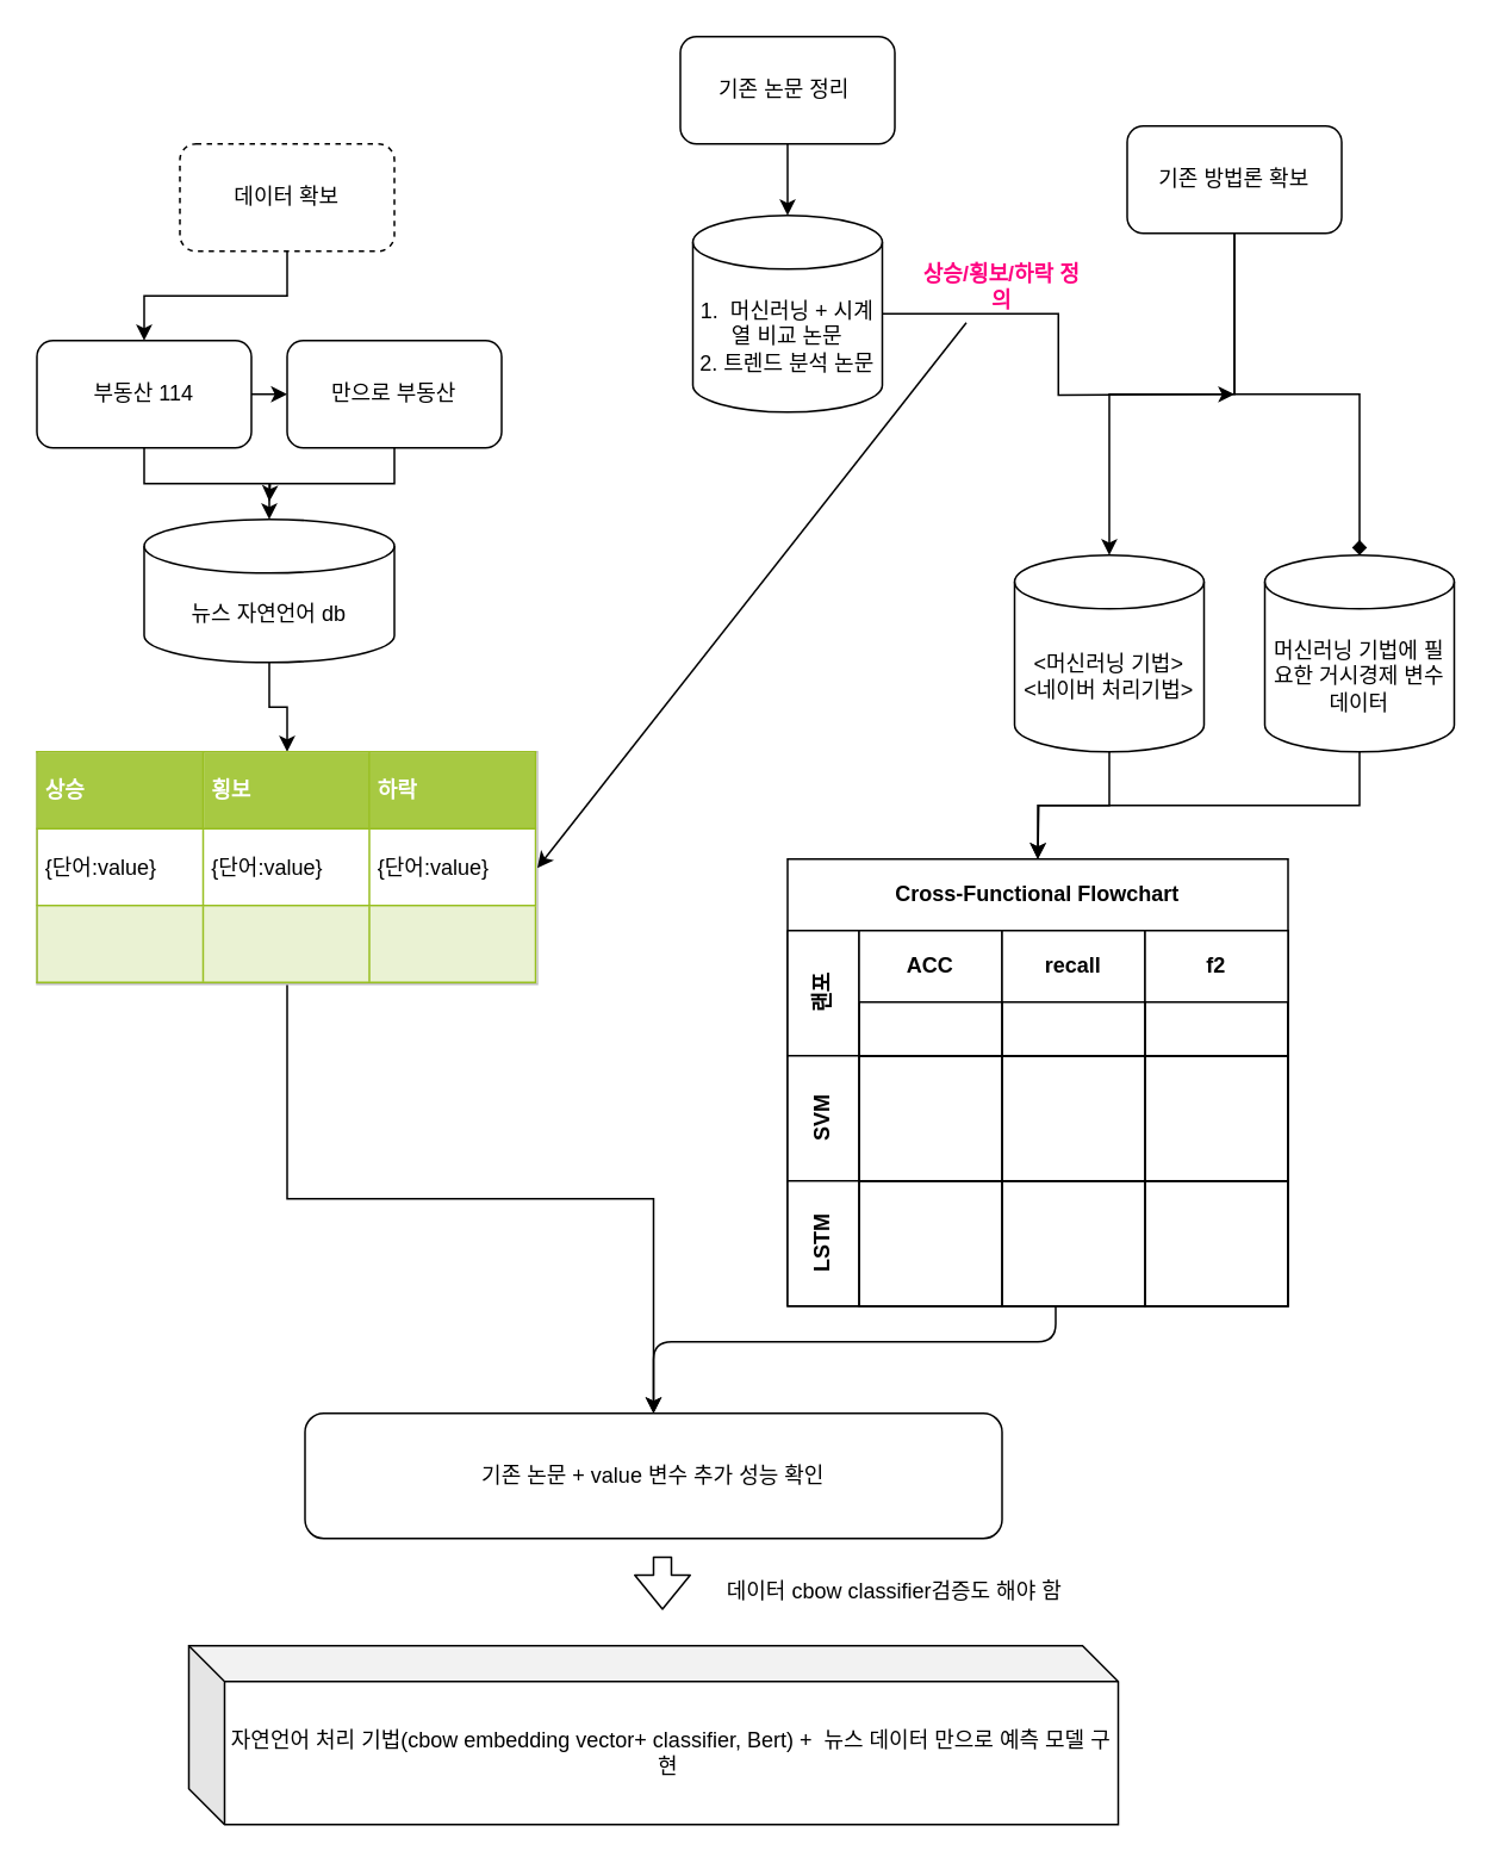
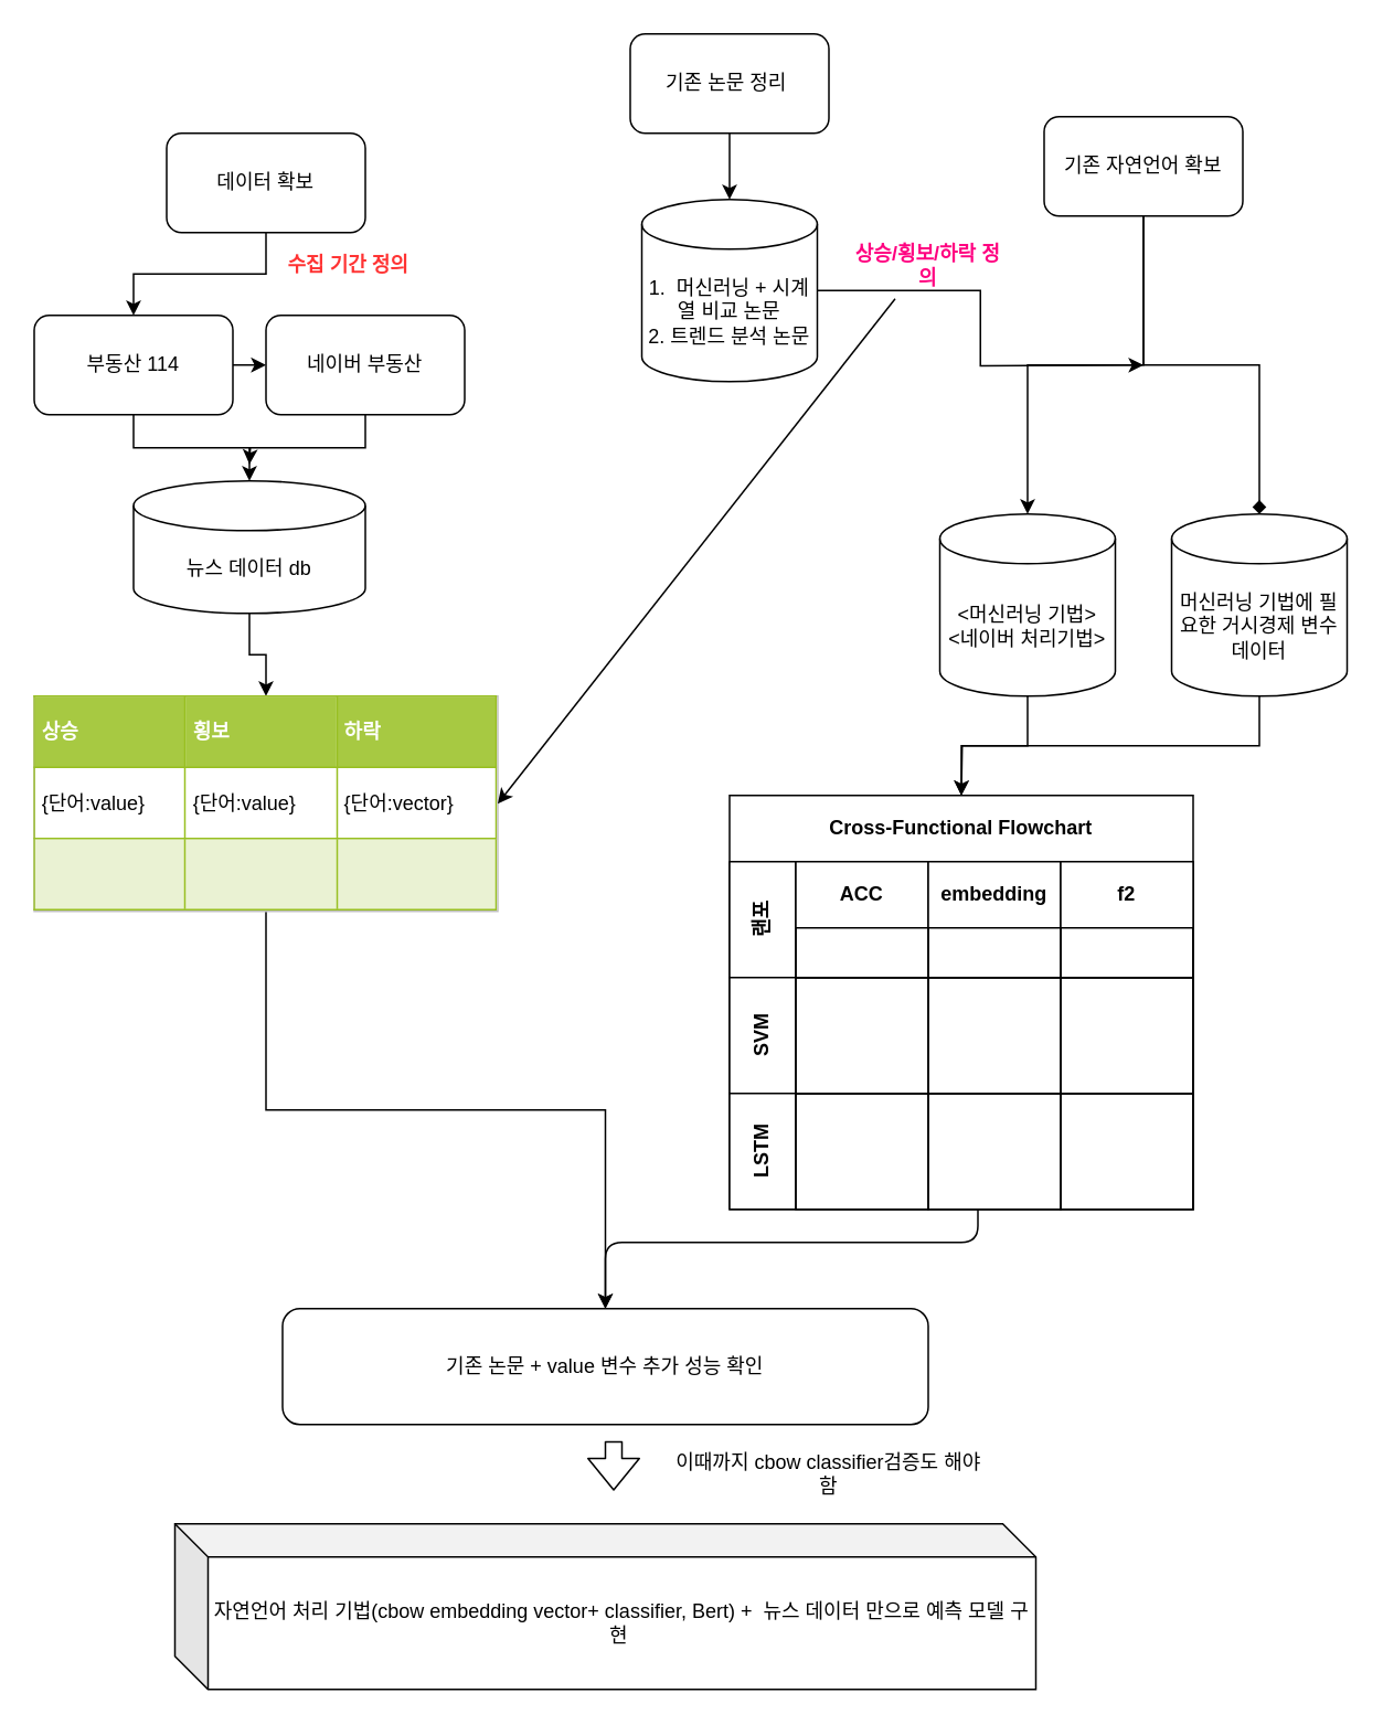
- <mxCell id="8" value="기존 방법론 확보" style="rounded=1;whiteSpace=wrap;html=1;" parent="1" vertex="1"><mxGeometry x="630" y="70" width="120" height="60" as="geometry" /></mxCell>
+ <mxCell id="8" value="기존 자연언어 확보" style="rounded=1;whiteSpace=wrap;html=1;" parent="1" vertex="1"><mxGeometry x="630" y="70" width="120" height="60" as="geometry" /></mxCell>
- <mxCell id="3" value="데이터 확보" style="rounded=1;whiteSpace=wrap;html=1;dashed=1;" parent="1" vertex="1"><mxGeometry x="100" y="80" width="120" height="60" as="geometry" /></mxCell>
+ <mxCell id="3" value="데이터 확보" style="rounded=1;whiteSpace=wrap;html=1;" parent="1" vertex="1"><mxGeometry x="100" y="80" width="120" height="60" as="geometry" /></mxCell>
+ <mxCell id="44" value="&lt;b&gt;&lt;font color=&quot;#ff3333&quot;&gt;수집 기간 정의&lt;/font&gt;&lt;/b&gt;" style="text;html=1;strokeColor=none;fillColor=none;align=center;verticalAlign=middle;whiteSpace=wrap;rounded=0;" vertex="1" parent="1"><mxGeometry x="170" y="150" width="80" height="20" as="geometry" /></mxCell>
- <mxCell id="13" value="만으로 부동산" style="rounded=1;whiteSpace=wrap;html=1;" parent="1" vertex="1"><mxGeometry x="160" y="190" width="120" height="60" as="geometry" /></mxCell>
+ <mxCell id="13" value="네이버 부동산" style="rounded=1;whiteSpace=wrap;html=1;" parent="1" vertex="1"><mxGeometry x="160" y="190" width="120" height="60" as="geometry" /></mxCell>
- <mxCell id="34" value="뉴스 자연언어 db" style="shape=cylinder3;whiteSpace=wrap;html=1;boundedLbl=1;backgroundOutline=1;size=15;" parent="1" vertex="1"><mxGeometry x="80" y="290" width="140" height="80" as="geometry" /></mxCell>
+ <mxCell id="34" value="뉴스 데이터 db" style="shape=cylinder3;whiteSpace=wrap;html=1;boundedLbl=1;backgroundOutline=1;size=15;" parent="1" vertex="1"><mxGeometry x="80" y="290" width="140" height="80" as="geometry" /></mxCell>
- <mxCell id="36" value="&lt;table border=&quot;1&quot; width=&quot;100%&quot; cellpadding=&quot;4&quot; style=&quot;width: 100% ; height: 100% ; border-collapse: collapse&quot;&gt;&lt;tbody&gt;&lt;tr style=&quot;background-color: #a7c942 ; color: #ffffff ; border: 1px solid #98bf21&quot;&gt;&lt;th align=&quot;left&quot;&gt;상승&lt;/th&gt;&lt;th align=&quot;left&quot;&gt;횡보&lt;/th&gt;&lt;th align=&quot;left&quot;&gt;하락&lt;/th&gt;&lt;/tr&gt;&lt;tr style=&quot;border: 1px solid #98bf21&quot;&gt;&lt;td&gt;{단어:value}&lt;/td&gt;&lt;td&gt;{단어:value}&lt;/td&gt;&lt;td&gt;{단어:value}&lt;/td&gt;&lt;/tr&gt;&lt;tr style=&quot;background-color: #eaf2d3 ; border: 1px solid #98bf21&quot;&gt;&lt;td&gt;&lt;br&gt;&lt;/td&gt;&lt;td&gt;&lt;/td&gt;&lt;td&gt;&lt;/td&gt;&lt;/tr&gt;&lt;/tbody&gt;&lt;/table&gt;" style="text;html=1;strokeColor=#c0c0c0;fillColor=#ffffff;overflow=fill;rounded=0;" parent="1" vertex="1"><mxGeometry x="20" y="420" width="280" height="130" as="geometry" /></mxCell>
+ <mxCell id="36" value="&lt;table border=&quot;1&quot; width=&quot;100%&quot; cellpadding=&quot;4&quot; style=&quot;width: 100% ; height: 100% ; border-collapse: collapse&quot;&gt;&lt;tbody&gt;&lt;tr style=&quot;background-color: #a7c942 ; color: #ffffff ; border: 1px solid #98bf21&quot;&gt;&lt;th align=&quot;left&quot;&gt;상승&lt;/th&gt;&lt;th align=&quot;left&quot;&gt;횡보&lt;/th&gt;&lt;th align=&quot;left&quot;&gt;하락&lt;/th&gt;&lt;/tr&gt;&lt;tr style=&quot;border: 1px solid #98bf21&quot;&gt;&lt;td&gt;{단어:value}&lt;/td&gt;&lt;td&gt;{단어:value}&lt;/td&gt;&lt;td&gt;{단어:vector}&lt;/td&gt;&lt;/tr&gt;&lt;tr style=&quot;background-color: #eaf2d3 ; border: 1px solid #98bf21&quot;&gt;&lt;td&gt;&lt;br&gt;&lt;/td&gt;&lt;td&gt;&lt;/td&gt;&lt;td&gt;&lt;/td&gt;&lt;/tr&gt;&lt;/tbody&gt;&lt;/table&gt;" style="text;html=1;strokeColor=#c0c0c0;fillColor=#ffffff;overflow=fill;rounded=0;" parent="1" vertex="1"><mxGeometry x="20" y="420" width="280" height="130" as="geometry" /></mxCell>
- <mxCell id="23" value="recall" style="swimlane;connectable=0;startSize=40;html=1;whiteSpace=wrap;collapsible=0;recursiveResize=0;expand=0;pointerEvents=0;" parent="21" vertex="1"><mxGeometry x="120" width="80" height="70" as="geometry" /></mxCell>
+ <mxCell id="23" value="embedding" style="swimlane;connectable=0;startSize=40;html=1;whiteSpace=wrap;collapsible=0;recursiveResize=0;expand=0;pointerEvents=0;" parent="21" vertex="1"><mxGeometry x="120" width="80" height="70" as="geometry" /></mxCell>
- <mxCell id="43" value="데이터 cbow classifier검증도 해야 함" style="text;html=1;strokeColor=none;fillColor=none;align=center;verticalAlign=middle;whiteSpace=wrap;rounded=0;" vertex="1" parent="1"><mxGeometry x="400" y="880" width="200" height="20" as="geometry" /></mxCell>
+ <mxCell id="43" value="이때까지 cbow classifier검증도 해야 함" style="text;html=1;strokeColor=none;fillColor=none;align=center;verticalAlign=middle;whiteSpace=wrap;rounded=0;" vertex="1" parent="1"><mxGeometry x="400" y="880" width="200" height="20" as="geometry" /></mxCell>
